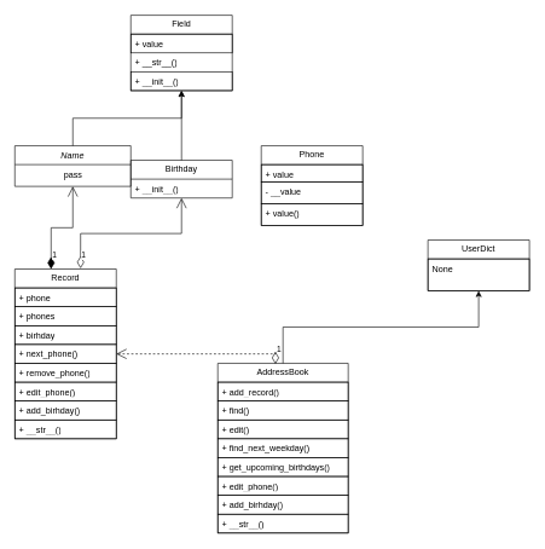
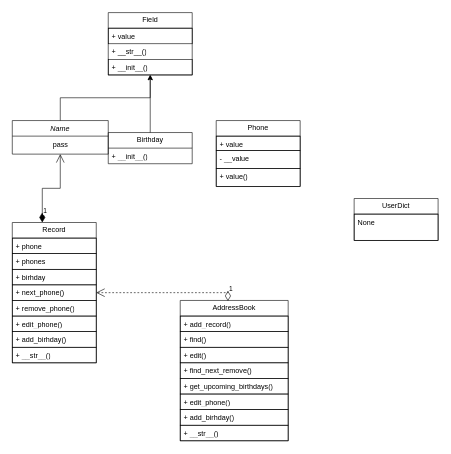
- <mxCell id="38" value="1" style="endArrow=open;html=1;endSize=12;startArrow=diamondThin;startSize=14;startFill=0;edgeStyle=orthogonalEdgeStyle;align=left;verticalAlign=bottom;rounded=0;exitX=0.648;exitY=-0.004;exitDx=0;exitDy=0;exitPerimeter=0;" edge="1" parent="1" source="16" target="14"><mxGeometry x="-0.923" y="1" relative="1" as="geometry"><mxPoint x="180" y="370" as="sourcePoint" /><mxPoint x="485" y="310" as="targetPoint" /><mxPoint as="offset" /></mxGeometry></mxCell>
- <mxCell id="27" style="edgeStyle=orthogonalEdgeStyle;rounded=0;orthogonalLoop=1;jettySize=auto;html=1;exitX=0.5;exitY=0;exitDx=0;exitDy=0;" edge="1" parent="1" source="28" target="25"><mxGeometry relative="1" as="geometry" /></mxCell>
- <mxCell id="32" value="+ find_next_weekday()" style="text;strokeColor=default;fillColor=none;align=left;verticalAlign=top;spacingLeft=4;spacingRight=4;overflow=hidden;rotatable=0;points=[[0,0.5],[1,0.5]];portConstraint=eastwest;whiteSpace=wrap;html=1;" vertex="1" parent="28"><mxGeometry y="104" width="180" height="26" as="geometry" /></mxCell>
+ <mxCell id="32" value="+ find_next_remove()" style="text;strokeColor=default;fillColor=none;align=left;verticalAlign=top;spacingLeft=4;spacingRight=4;overflow=hidden;rotatable=0;points=[[0,0.5],[1,0.5]];portConstraint=eastwest;whiteSpace=wrap;html=1;" vertex="1" parent="28"><mxGeometry y="104" width="180" height="26" as="geometry" /></mxCell>
